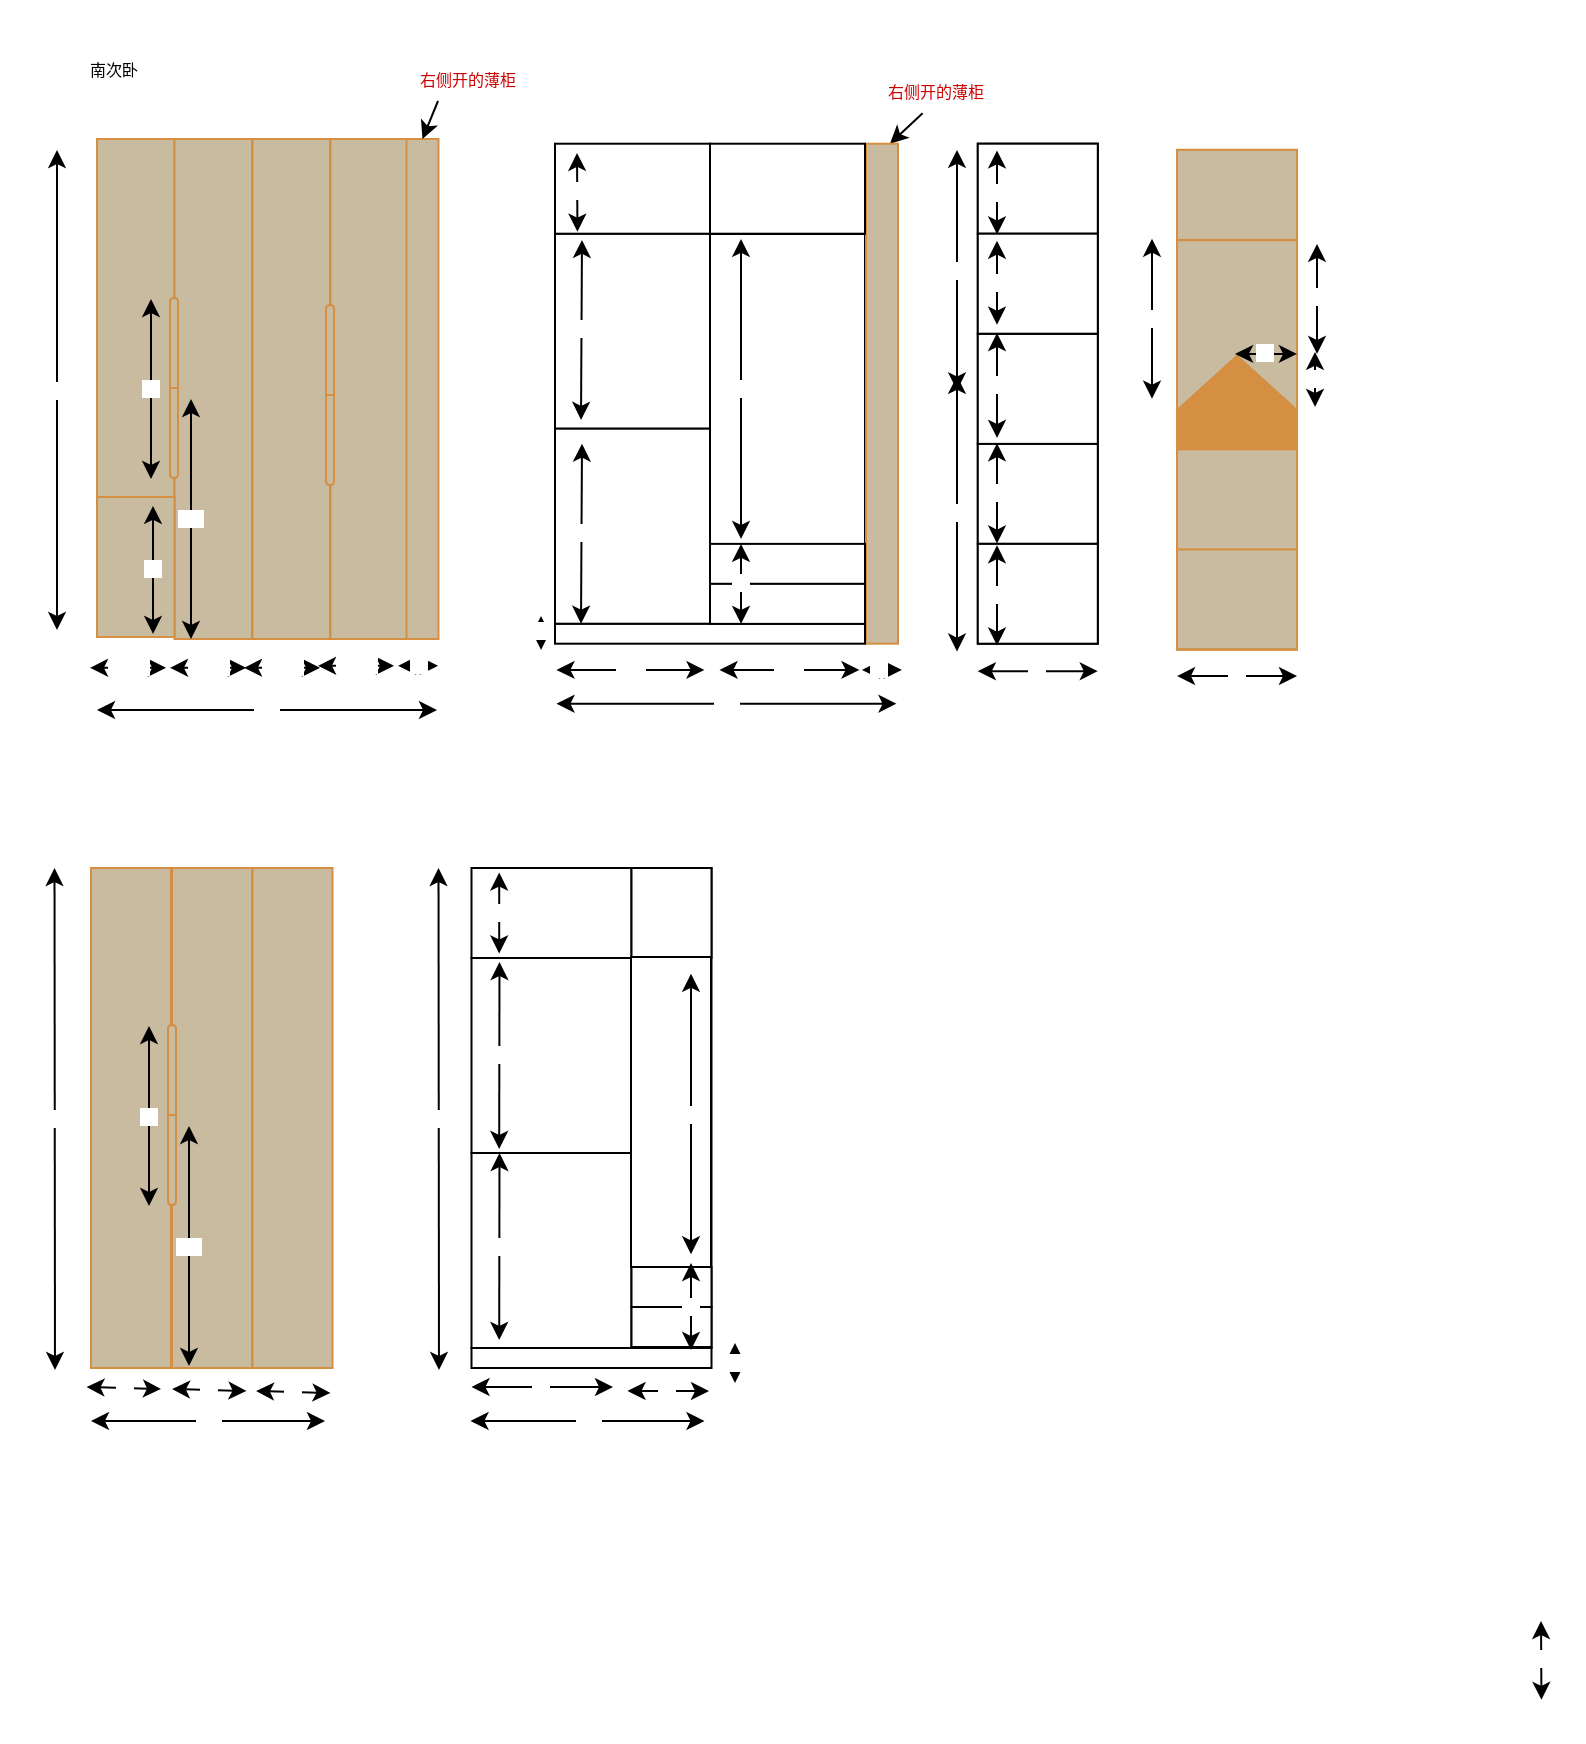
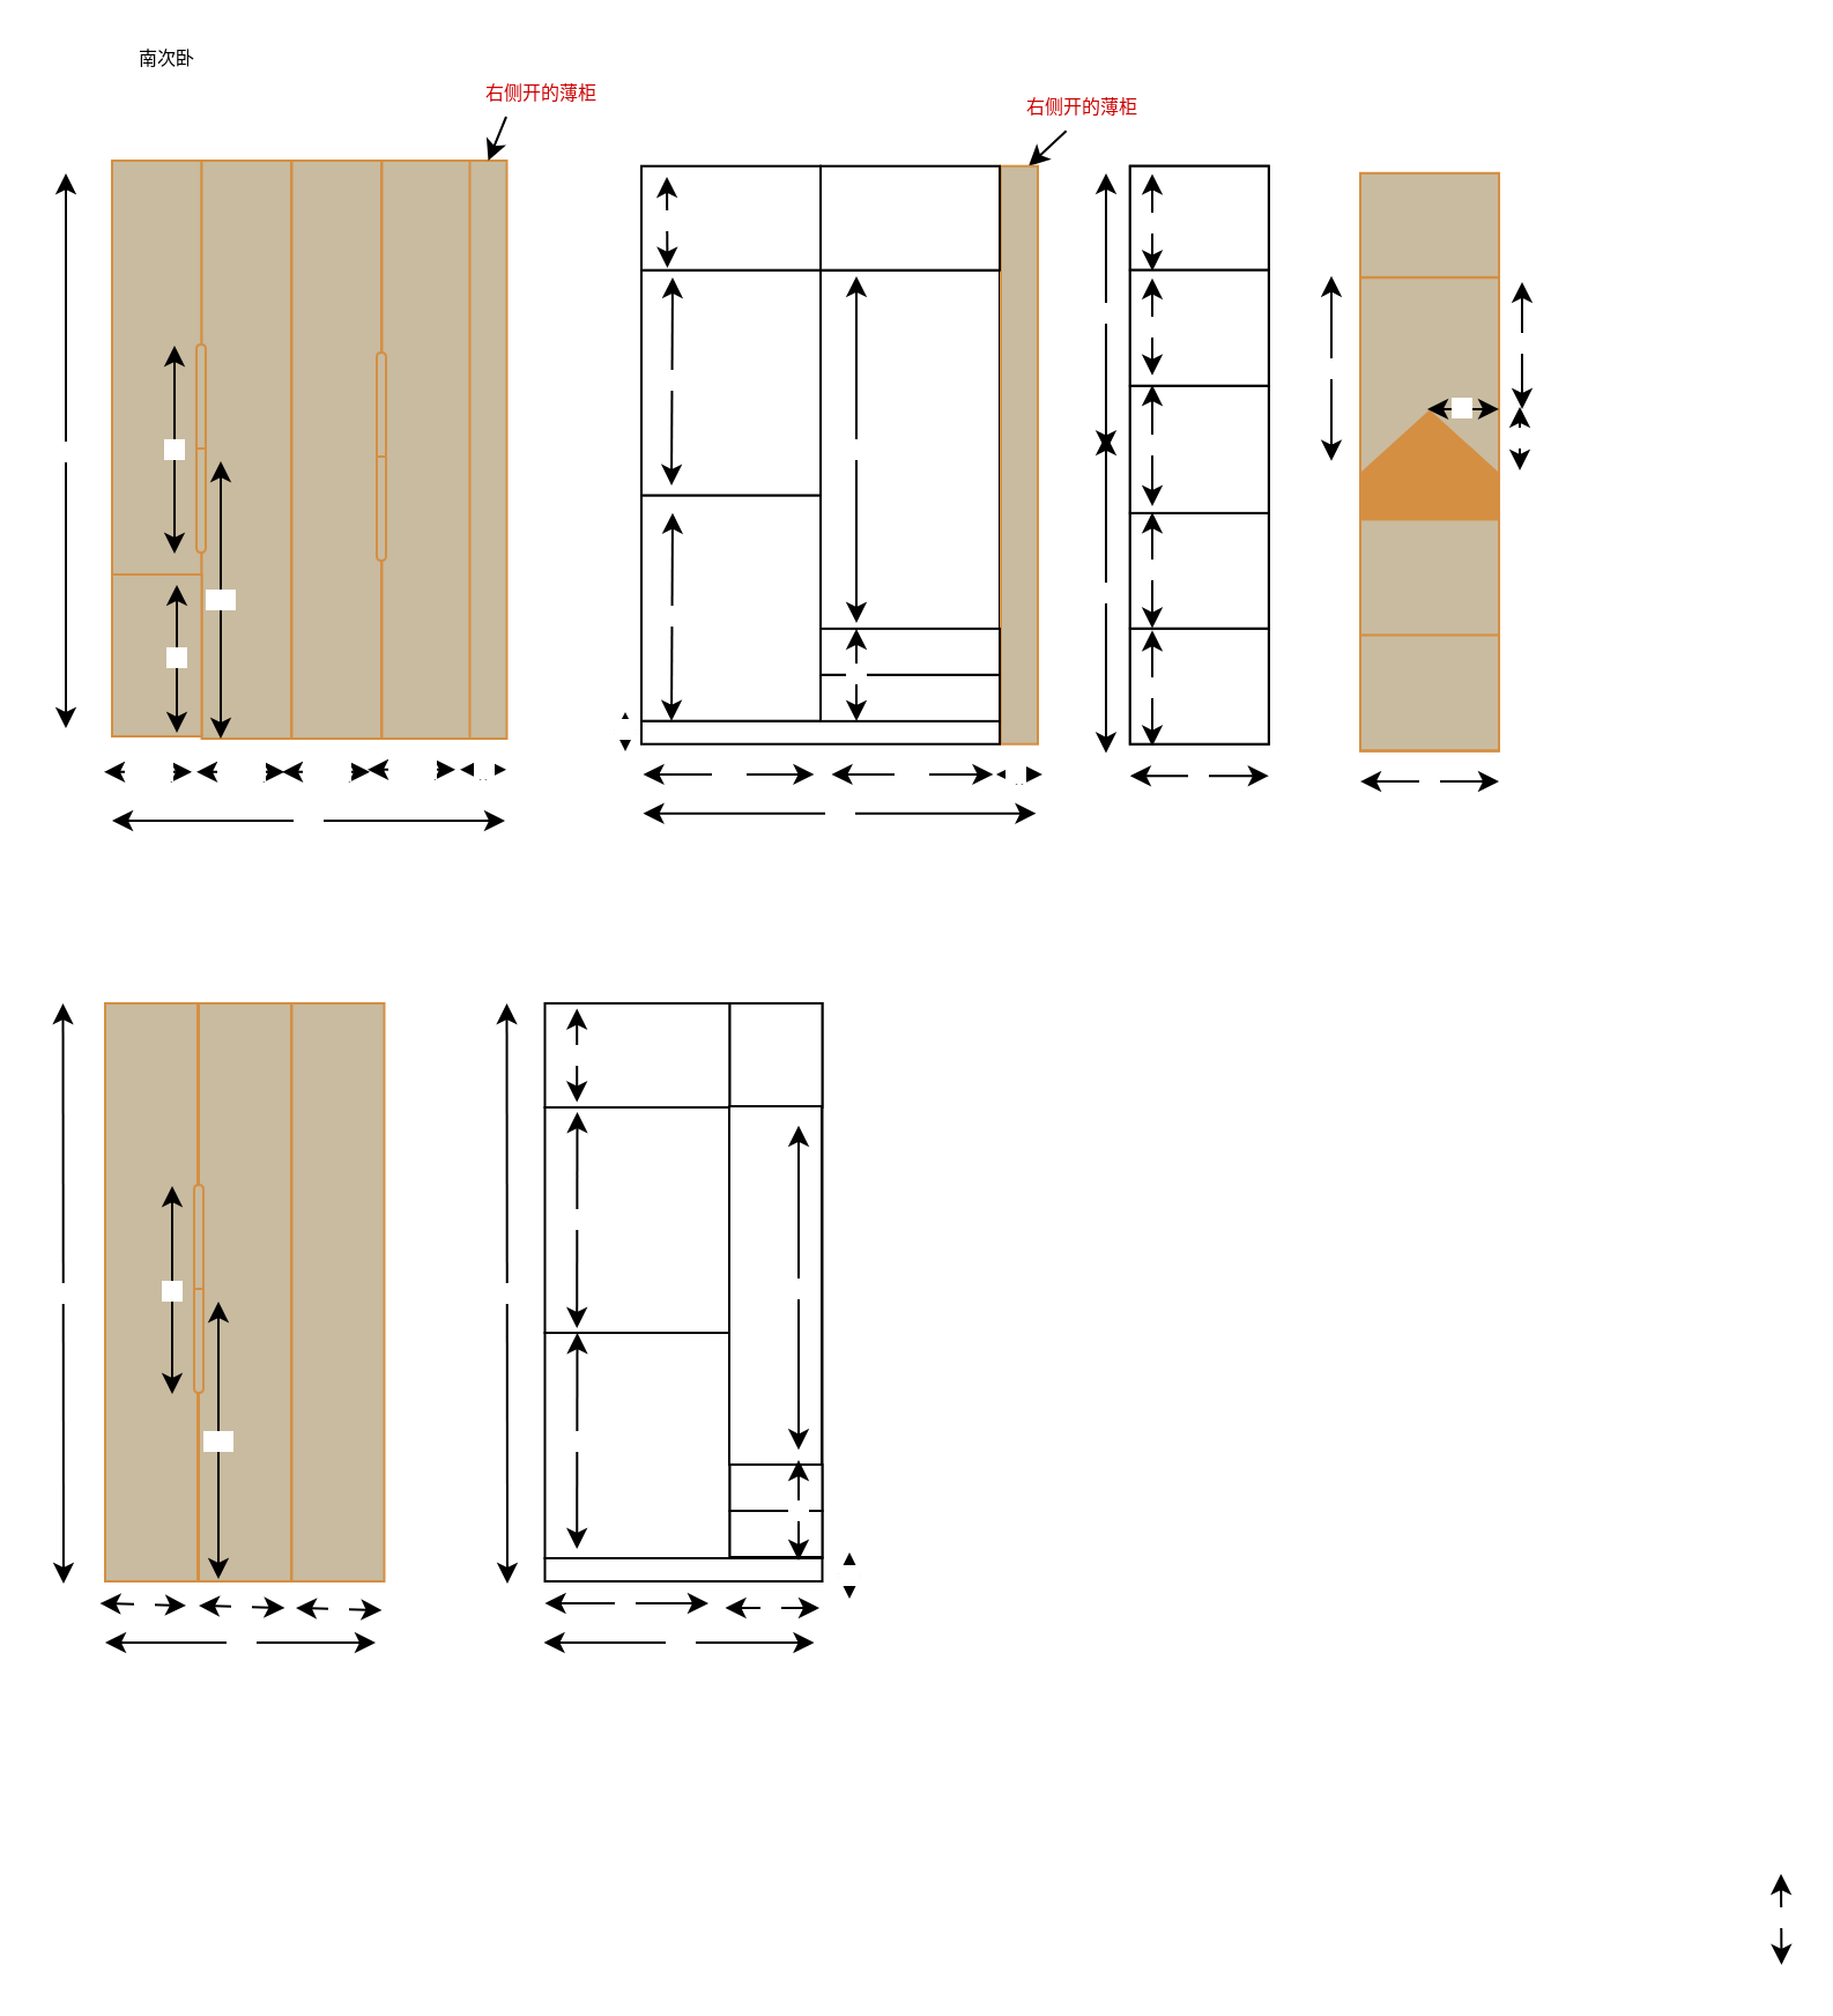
- <mxCell id="2" value="南次卧" style="text;html=1;strokeColor=none;fillColor=none;align=center;verticalAlign=middle;whiteSpace=wrap;rounded=0;fontSize=8;" vertex="1" parent="1"><mxGeometry x="26.75" y="20" width="60" height="30" as="geometry" /></mxCell>
+ <mxCell id="2" value="南次卧" style="text;html=1;strokeColor=none;fillColor=none;align=center;verticalAlign=middle;whiteSpace=wrap;rounded=0;fontSize=8;" vertex="1" parent="1"><mxGeometry x="41.75" y="10" width="60" height="30" as="geometry" /></mxCell>
